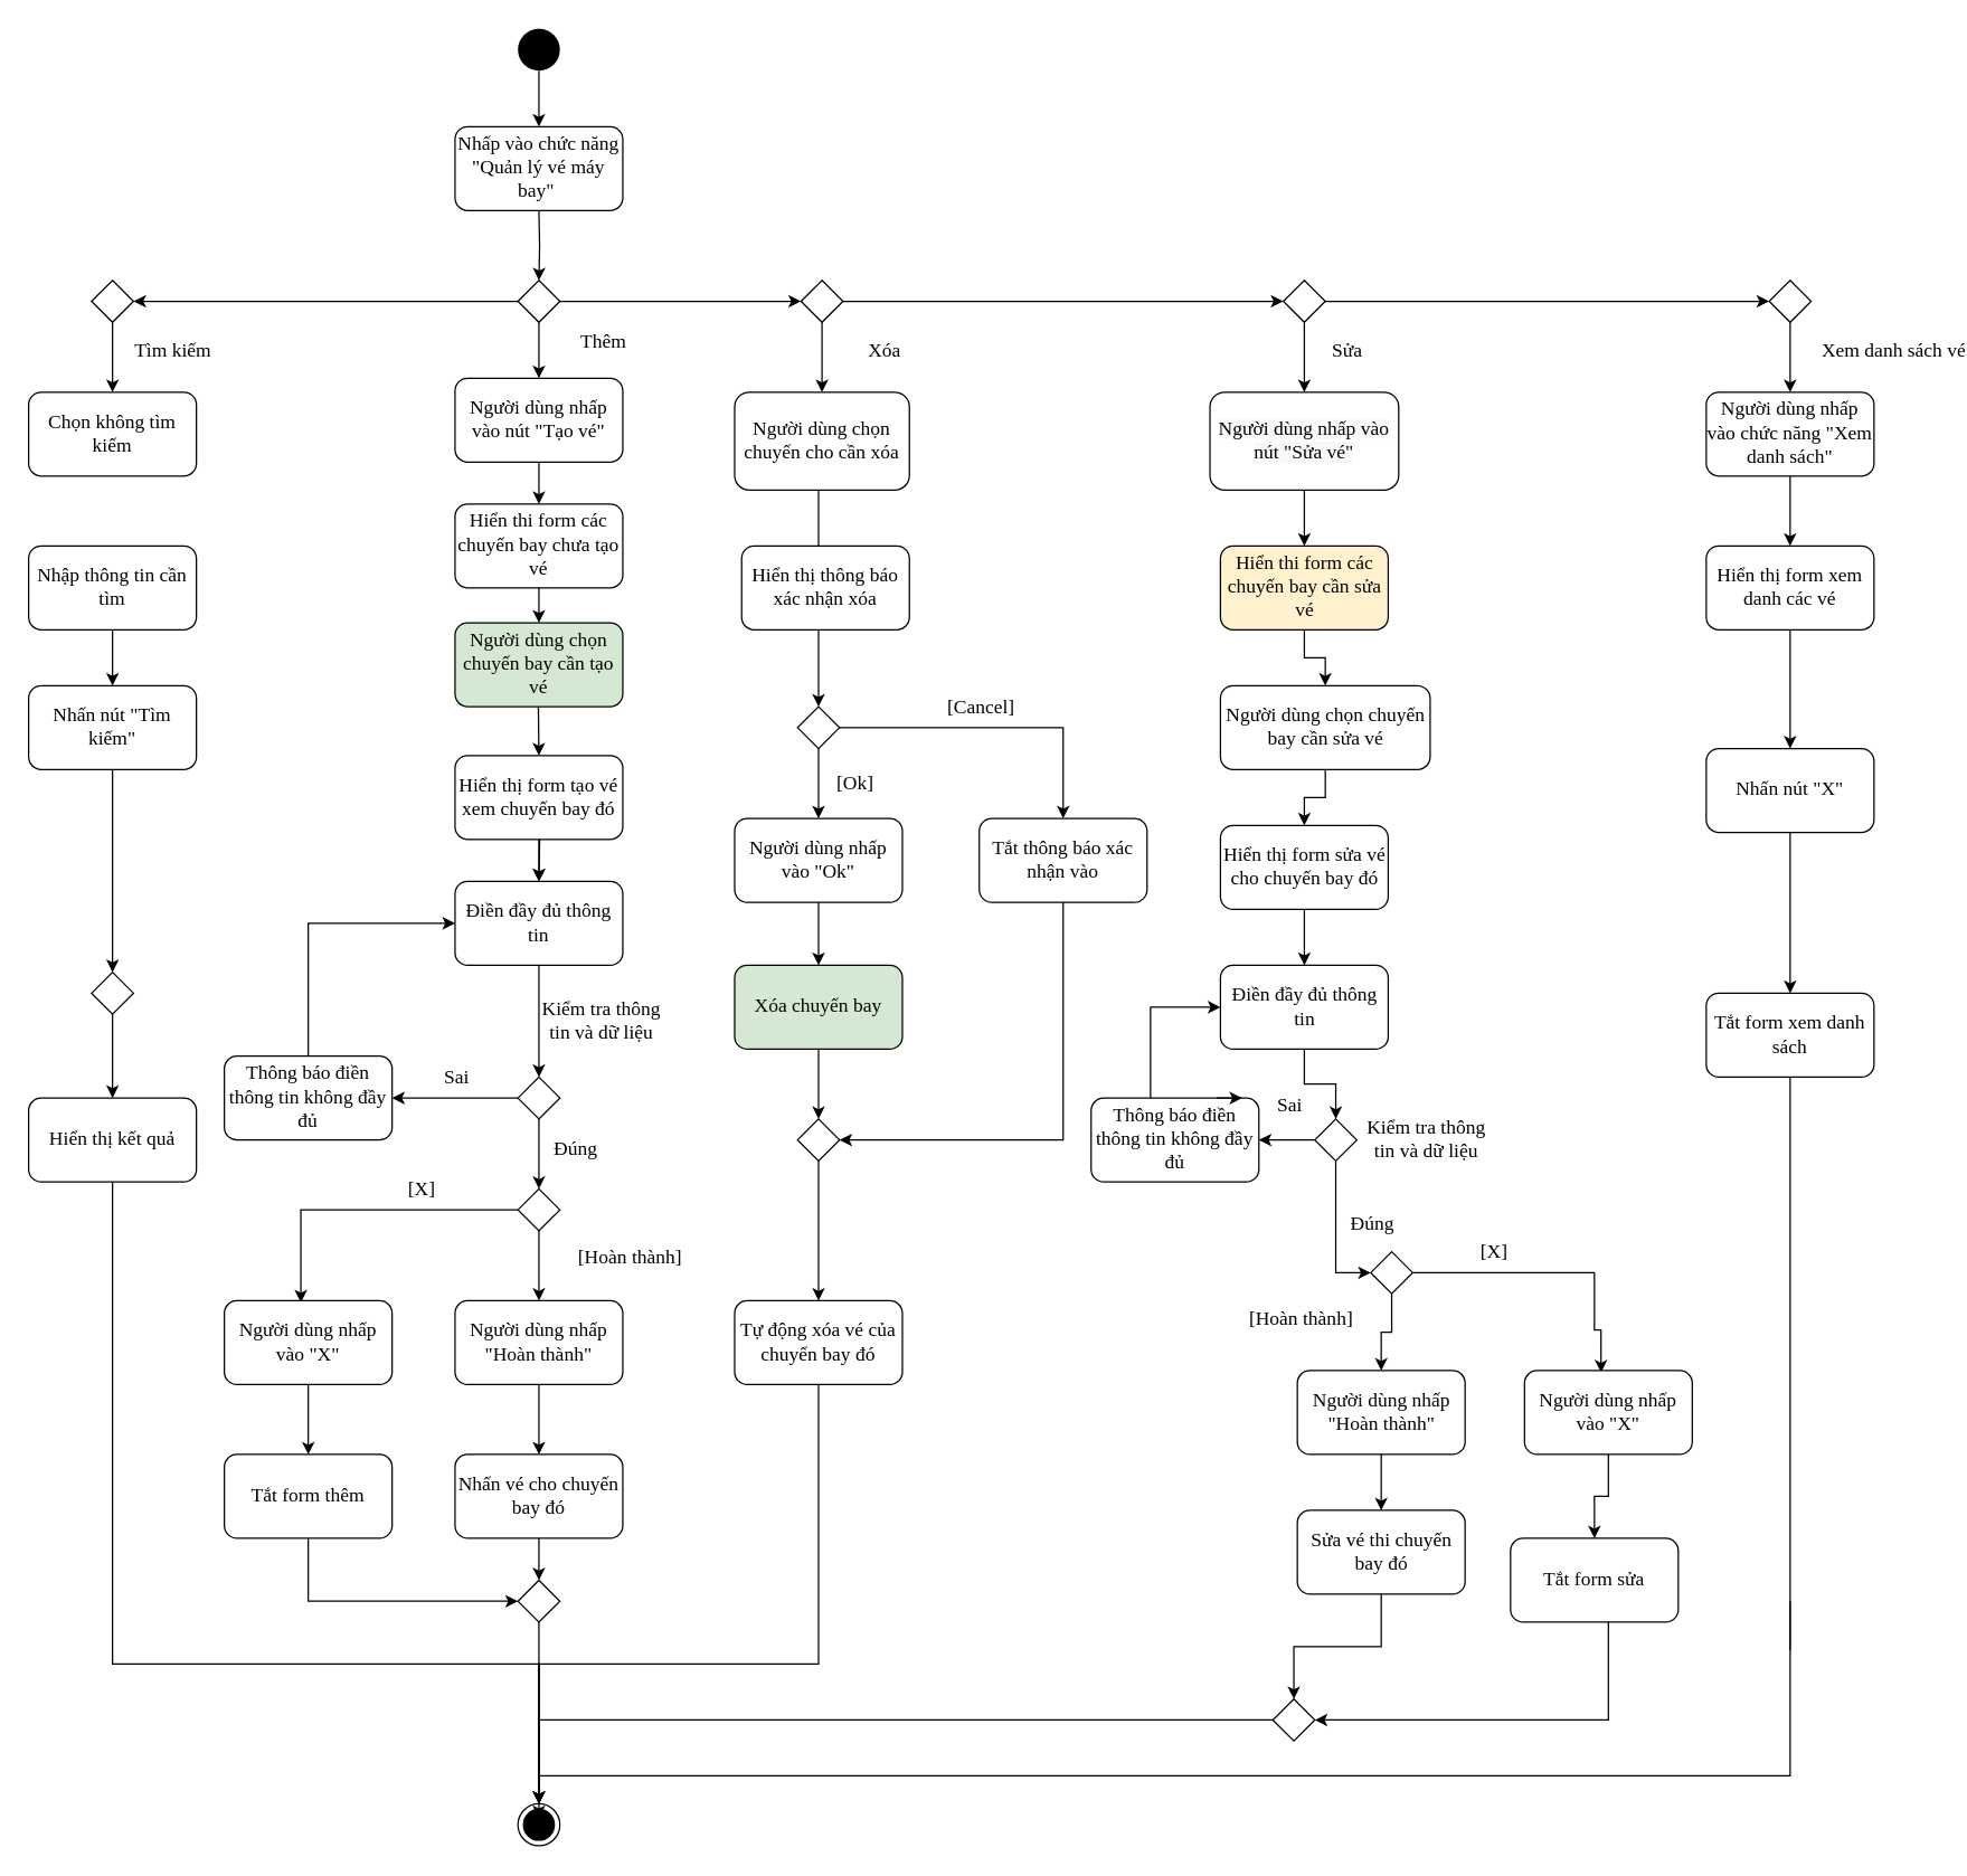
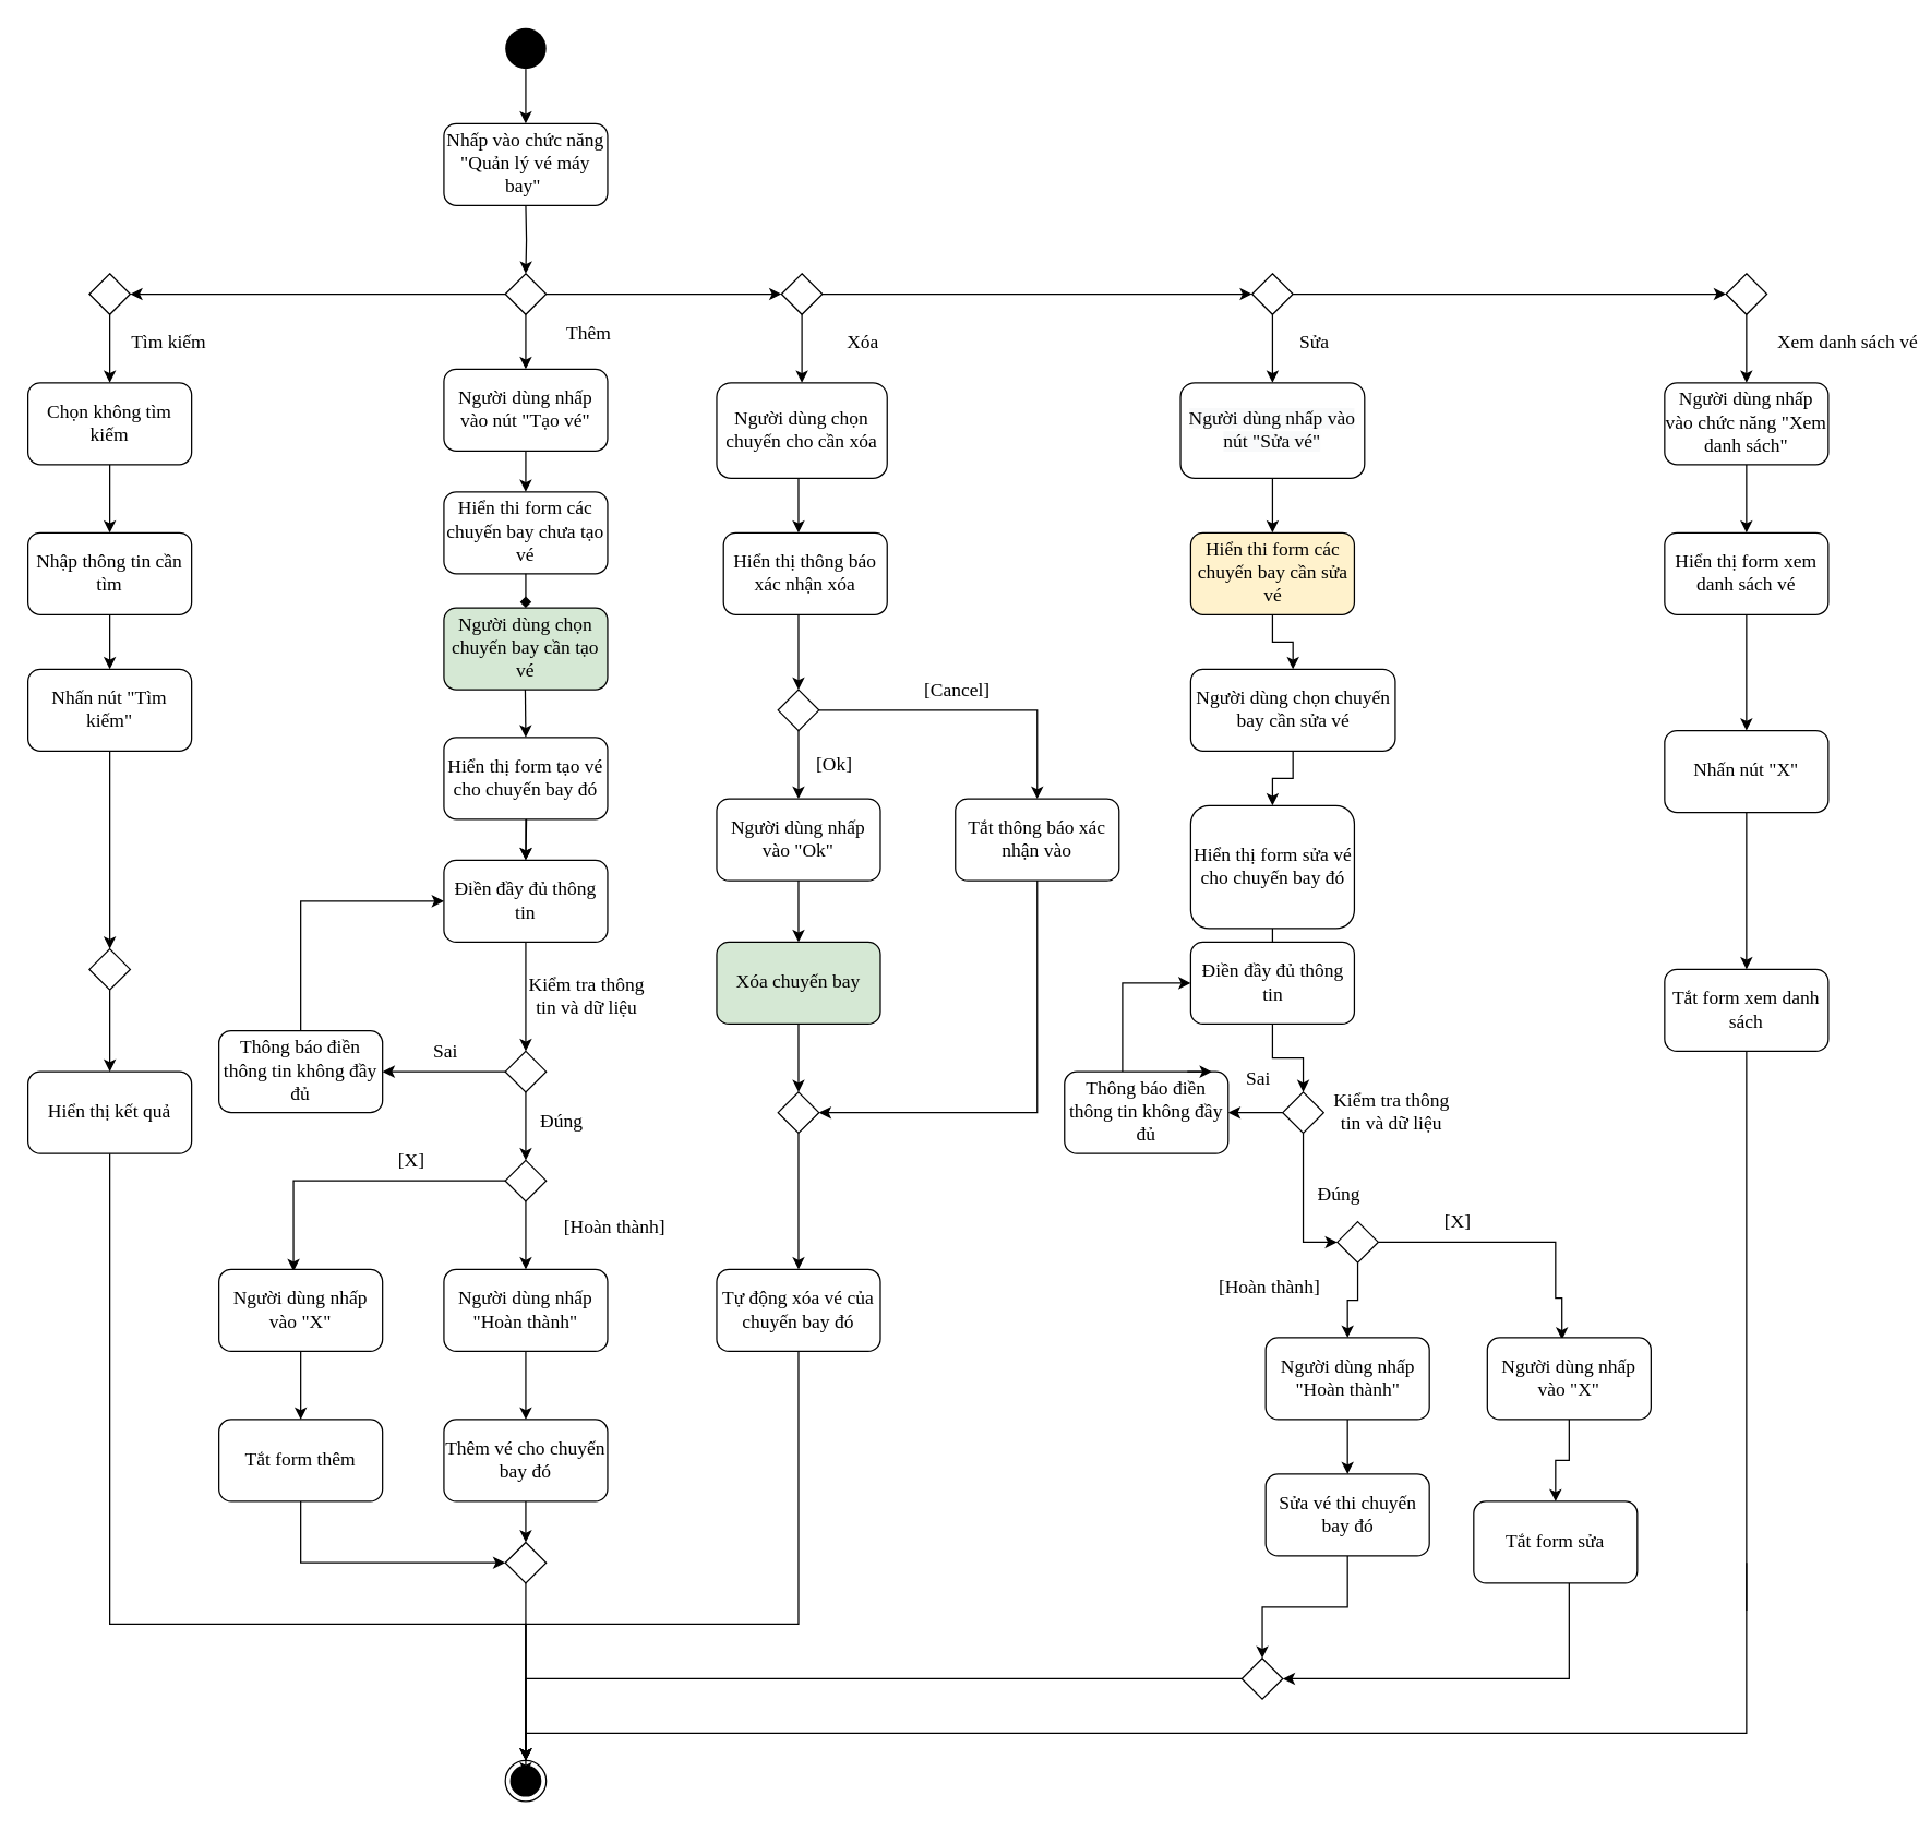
+ <mxCell id="77" style="edgeStyle=orthogonalEdgeStyle;rounded=0;orthogonalLoop=1;jettySize=auto;html=1;fontFamily=Verdana;fontSize=14;" edge="1" parent="1" source="78" target="76"><mxGeometry relative="1" as="geometry" /></mxCell>
- <mxCell id="38" style="edgeStyle=orthogonalEdgeStyle;rounded=0;orthogonalLoop=1;jettySize=auto;html=1;fontFamily=Verdana;fontSize=14;endArrow=none;" edge="1" parent="1" source="39" target="41"><mxGeometry relative="1" as="geometry"><Array as="points"><mxPoint x="585" y="360" /><mxPoint x="585" y="360" /></Array></mxGeometry></mxCell>
+ <mxCell id="38" style="edgeStyle=orthogonalEdgeStyle;rounded=0;orthogonalLoop=1;jettySize=auto;html=1;fontFamily=Verdana;fontSize=14;" edge="1" parent="1" source="39" target="41"><mxGeometry relative="1" as="geometry"><Array as="points"><mxPoint x="585" y="360" /><mxPoint x="585" y="360" /></Array></mxGeometry></mxCell>
- <mxCell id="73" value="&lt;span style=&quot;font-size: 14px&quot;&gt;Hiển thị form xem danh các vé&lt;/span&gt;" style="rounded=1;whiteSpace=wrap;html=1;fontFamily=Verdana;fontSize=14;" vertex="1" parent="1"><mxGeometry x="1220" y="390" width="120" height="60" as="geometry" /></mxCell>
+ <mxCell id="73" value="&lt;span style=&quot;font-size: 14px&quot;&gt;Hiển thị form xem danh sách vé&lt;/span&gt;" style="rounded=1;whiteSpace=wrap;html=1;fontFamily=Verdana;fontSize=14;" vertex="1" parent="1"><mxGeometry x="1220" y="390" width="120" height="60" as="geometry" /></mxCell>
- <mxCell id="125" style="edgeStyle=orthogonalEdgeStyle;rounded=0;orthogonalLoop=1;jettySize=auto;html=1;fontFamily=Verdana;fontSize=14;exitX=0.5;exitY=1;exitDx=0;exitDy=0;entryX=0.5;entryY=0;entryDx=0;entryDy=0;" edge="1" parent="1" source="14" target="124"><mxGeometry relative="1" as="geometry"><mxPoint x="384.34" y="445" as="sourcePoint" /><mxPoint x="384.17" y="475" as="targetPoint" /></mxGeometry></mxCell>
+ <mxCell id="125" style="edgeStyle=orthogonalEdgeStyle;rounded=0;orthogonalLoop=1;jettySize=auto;html=1;fontFamily=Verdana;fontSize=14;exitX=0.5;exitY=1;exitDx=0;exitDy=0;entryX=0.5;entryY=0;entryDx=0;entryDy=0;endArrow=diamond;" edge="1" parent="1" source="14" target="124"><mxGeometry relative="1" as="geometry"><mxPoint x="384.34" y="445" as="sourcePoint" /><mxPoint x="384.17" y="475" as="targetPoint" /></mxGeometry></mxCell>
- <mxCell id="123" value="&lt;span style=&quot;font-size: 14px&quot;&gt;Hiển thị form tạo vé xem chuyến bay đó&lt;br&gt;&lt;/span&gt;" style="rounded=1;whiteSpace=wrap;html=1;fontFamily=Verdana;fontSize=14;" vertex="1" parent="1"><mxGeometry x="325" y="540" width="120" height="60" as="geometry" /></mxCell>
+ <mxCell id="123" value="&lt;span style=&quot;font-size: 14px&quot;&gt;Hiển thị form tạo vé cho chuyến bay đó&lt;br&gt;&lt;/span&gt;" style="rounded=1;whiteSpace=wrap;html=1;fontFamily=Verdana;fontSize=14;" vertex="1" parent="1"><mxGeometry x="325" y="540" width="120" height="60" as="geometry" /></mxCell>
- <mxCell id="65" value="Hiển thị form sửa vé cho chuyến bay đó" style="rounded=1;whiteSpace=wrap;html=1;fontFamily=Verdana;fontSize=14;" vertex="1" parent="1"><mxGeometry x="872.5" y="590" width="120" height="60" as="geometry" /></mxCell>
+ <mxCell id="65" value="Hiển thị form sửa vé cho chuyến bay đó" style="rounded=1;whiteSpace=wrap;html=1;fontFamily=Verdana;fontSize=14;" vertex="1" parent="1"><mxGeometry x="872.5" y="590" width="120" height="90" as="geometry" /></mxCell>
- <mxCell id="26" value="Nhấn vé cho chuyến bay đó" style="rounded=1;whiteSpace=wrap;html=1;fontFamily=Verdana;fontSize=14;" vertex="1" parent="1"><mxGeometry x="325" y="1040" width="120" height="60" as="geometry" /></mxCell>
+ <mxCell id="26" value="Thêm vé cho chuyến bay đó" style="rounded=1;whiteSpace=wrap;html=1;fontFamily=Verdana;fontSize=14;" vertex="1" parent="1"><mxGeometry x="325" y="1040" width="120" height="60" as="geometry" /></mxCell>
